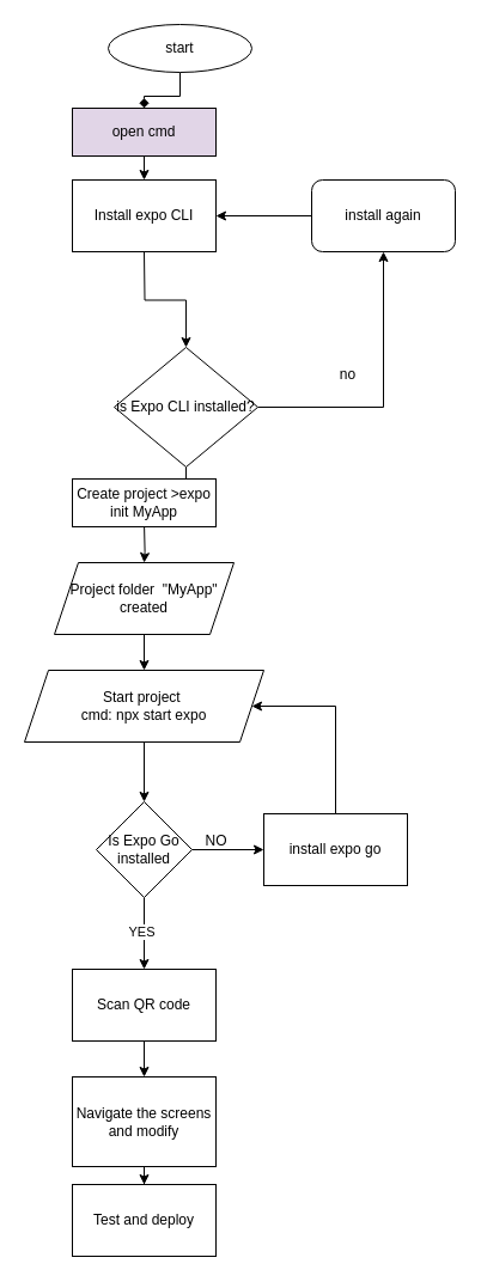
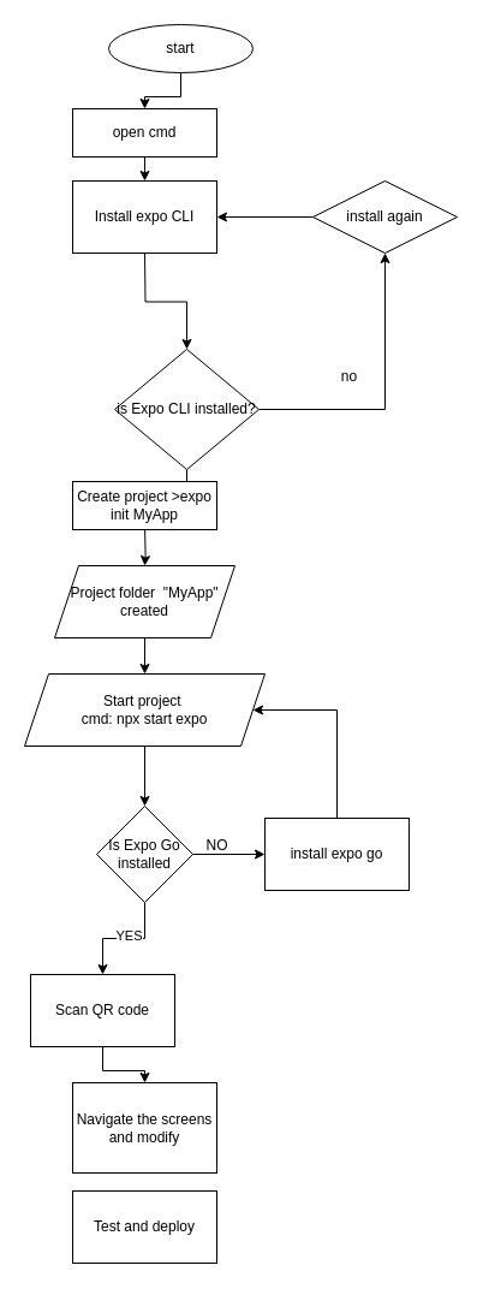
- <mxCell id="2" value="" style="edgeStyle=orthogonalEdgeStyle;rounded=0;orthogonalLoop=1;jettySize=auto;html=1;endArrow=diamond;" edge="1" parent="1" source="3" target="32"><mxGeometry relative="1" as="geometry" /></mxCell>
+ <mxCell id="2" value="" style="edgeStyle=orthogonalEdgeStyle;rounded=0;orthogonalLoop=1;jettySize=auto;html=1;" edge="1" parent="1" source="3" target="32"><mxGeometry relative="1" as="geometry" /></mxCell>
- <mxCell id="32" value="open cmd" style="rounded=0;whiteSpace=wrap;html=1;fillColor=#e1d5e7;" vertex="1" parent="1"><mxGeometry x="60" y="90" width="120" height="40" as="geometry" /></mxCell>
+ <mxCell id="32" value="open cmd" style="rounded=0;whiteSpace=wrap;html=1;" vertex="1" parent="1"><mxGeometry x="60" y="90" width="120" height="40" as="geometry" /></mxCell>
- <mxCell id="12" value="install again" style="rounded=1;whiteSpace=wrap;html=1;" vertex="1" parent="1"><mxGeometry x="260" y="150" width="120" height="60" as="geometry" /></mxCell>
+ <mxCell id="12" value="install again" style="rhombus;whiteSpace=wrap;html=1;" vertex="1" parent="1"><mxGeometry x="260" y="150" width="120" height="60" as="geometry" /></mxCell>
- <mxCell id="25" value="Scan QR code" style="whiteSpace=wrap;html=1;" vertex="1" parent="1"><mxGeometry x="60" y="810" width="120" height="60" as="geometry" /></mxCell>
+ <mxCell id="25" value="Scan QR code" style="whiteSpace=wrap;html=1;" vertex="1" parent="1"><mxGeometry x="25" y="810" width="120" height="60" as="geometry" /></mxCell>
- <mxCell id="27" value="" style="edgeStyle=orthogonalEdgeStyle;rounded=0;orthogonalLoop=1;jettySize=auto;html=1;" edge="1" parent="1" source="28" target="29"><mxGeometry relative="1" as="geometry" /></mxCell>
